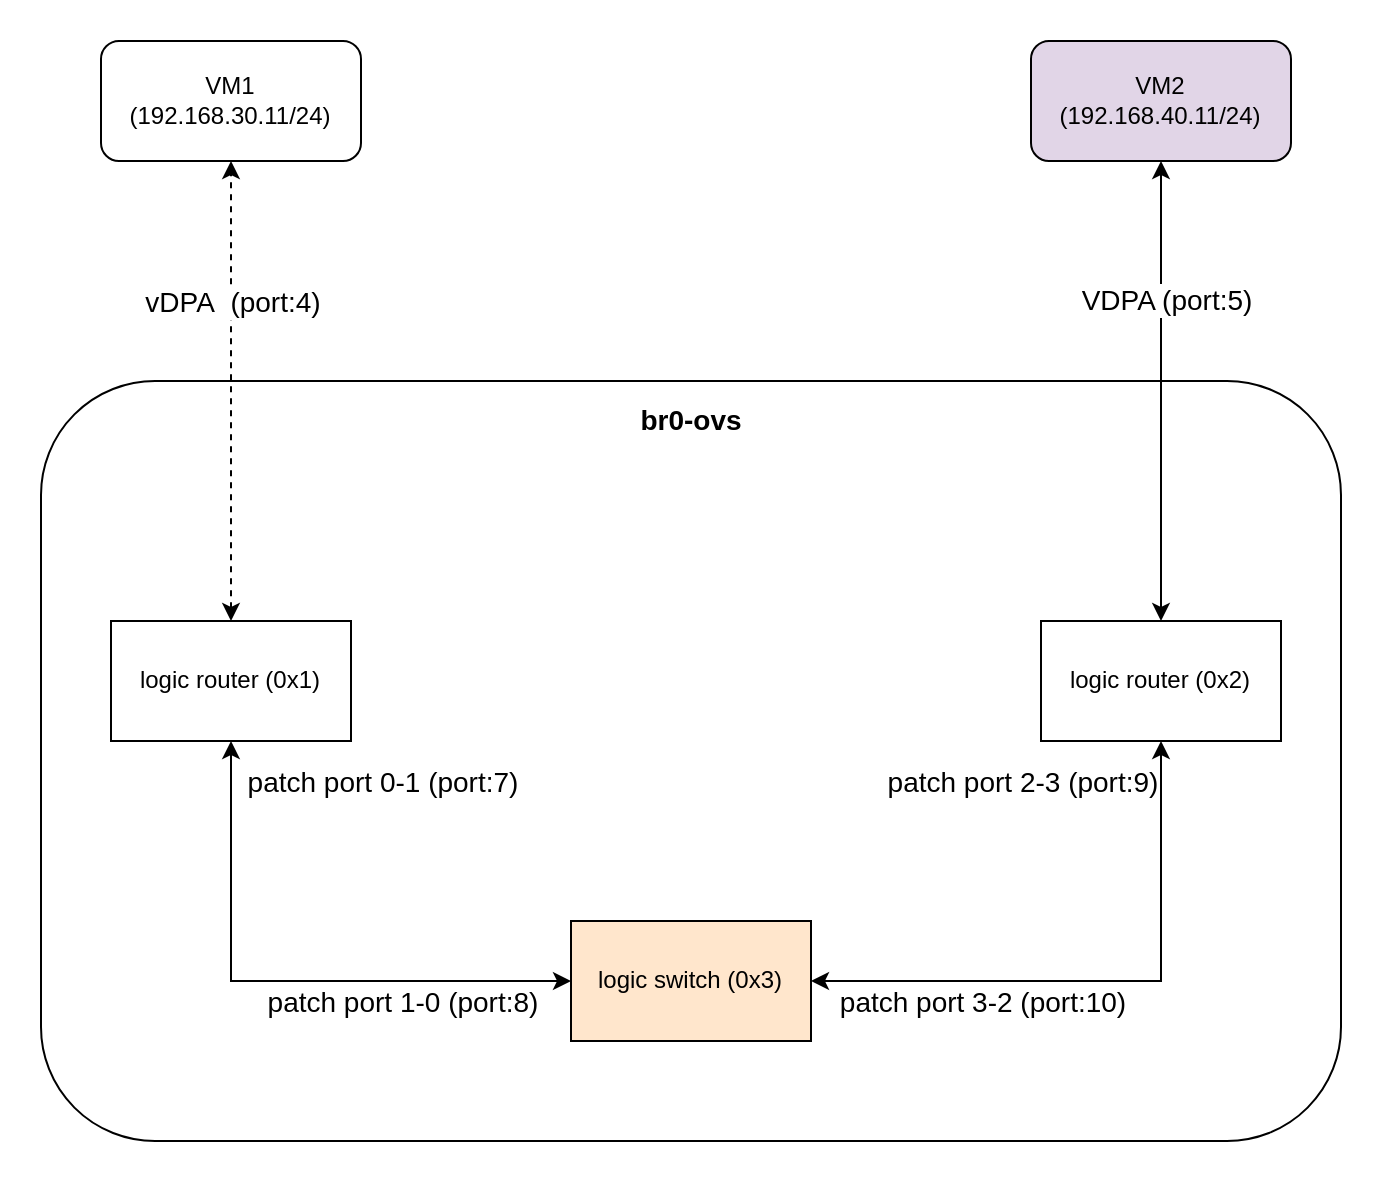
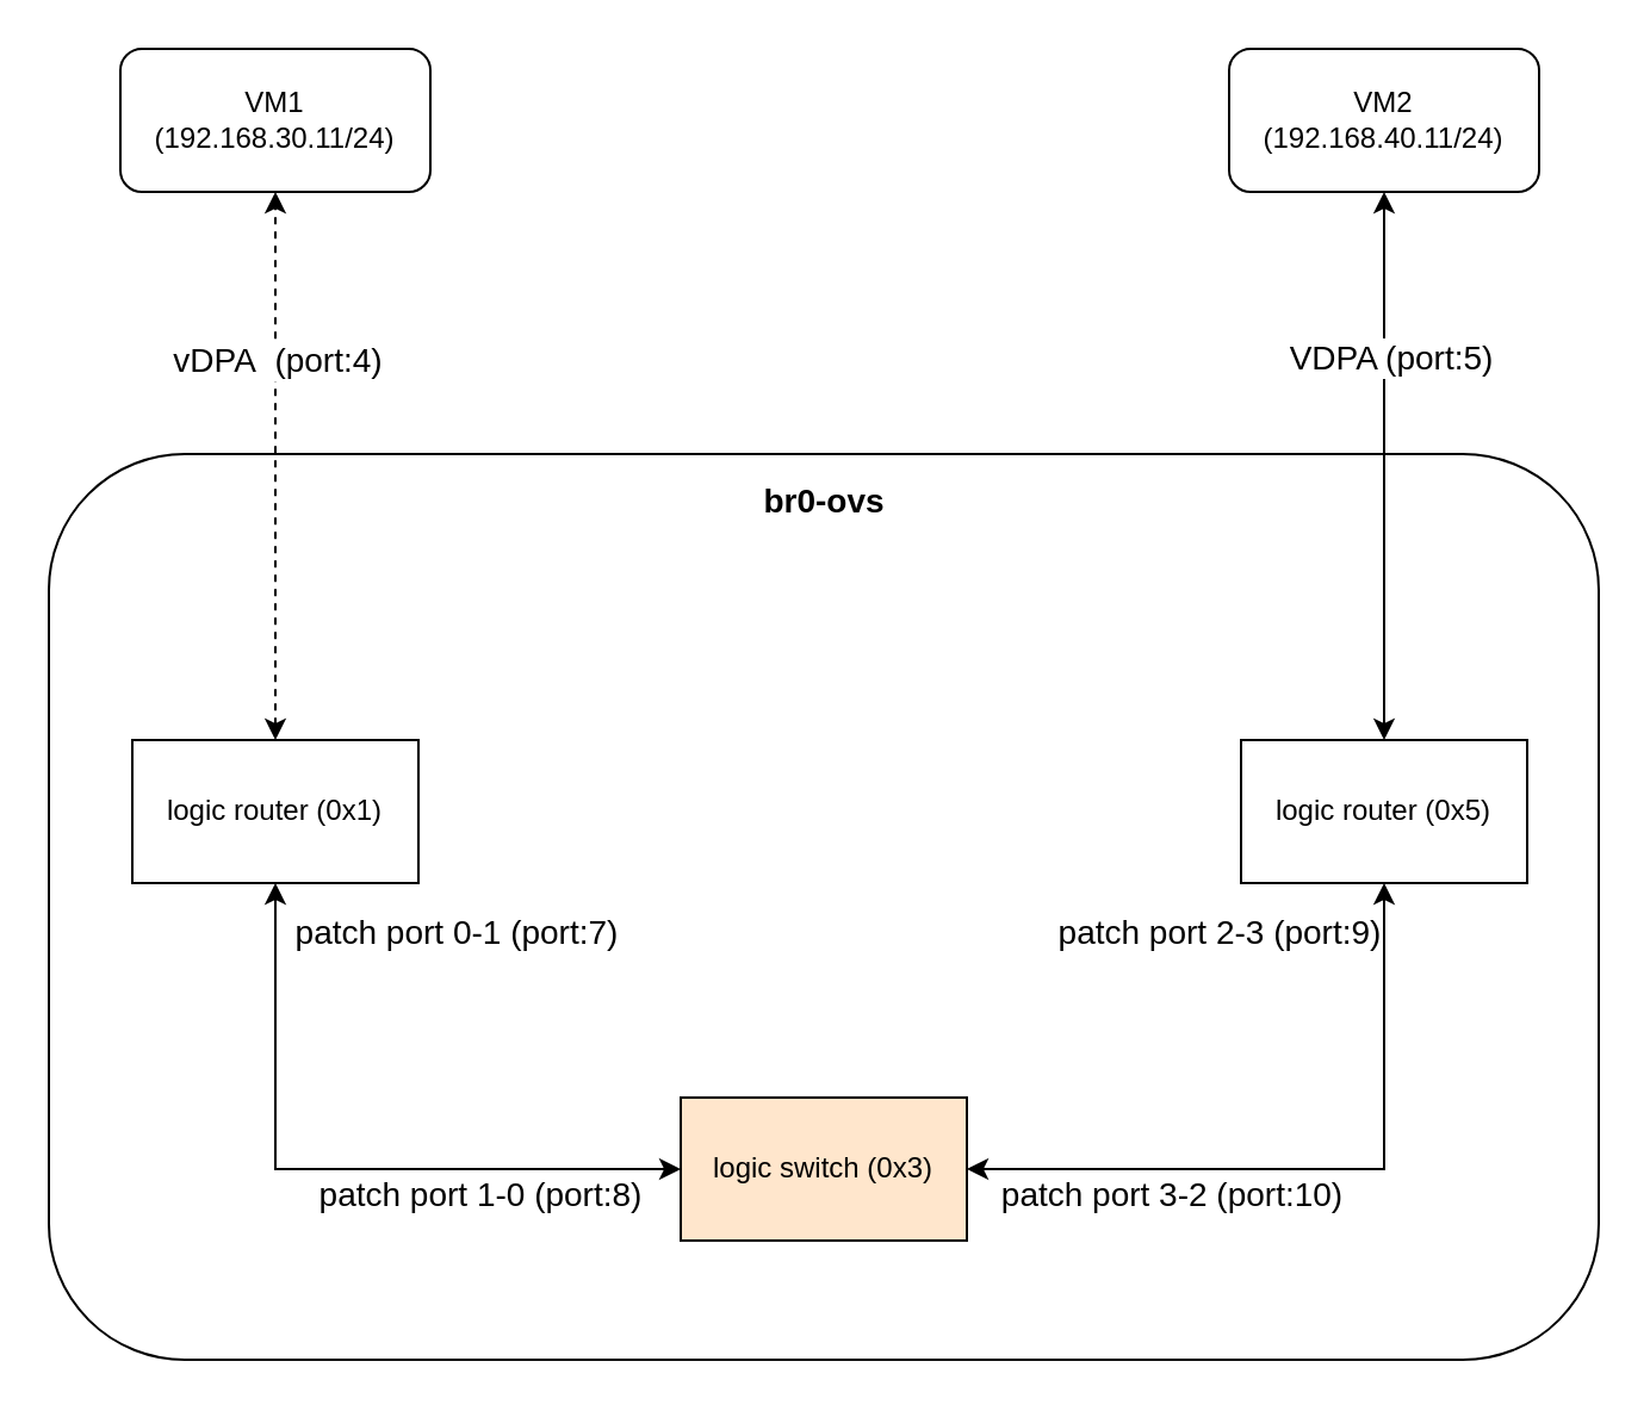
- <mxCell id="3" value="VM2 (192.168.40.11/24)" style="rounded=1;whiteSpace=wrap;html=1;fillColor=#e1d5e7;" vertex="1" parent="1"><mxGeometry x="515" y="20" width="130" height="60" as="geometry" /></mxCell>
+ <mxCell id="3" value="VM2 (192.168.40.11/24)" style="rounded=1;whiteSpace=wrap;html=1;" vertex="1" parent="1"><mxGeometry x="515" y="20" width="130" height="60" as="geometry" /></mxCell>
- <mxCell id="18" value="logic router (0x2)" style="rounded=0;whiteSpace=wrap;html=1;" vertex="1" parent="1"><mxGeometry x="520" y="310" width="120" height="60" as="geometry" /></mxCell>
+ <mxCell id="18" value="logic router (0x5)" style="rounded=0;whiteSpace=wrap;html=1;" vertex="1" parent="1"><mxGeometry x="520" y="310" width="120" height="60" as="geometry" /></mxCell>
